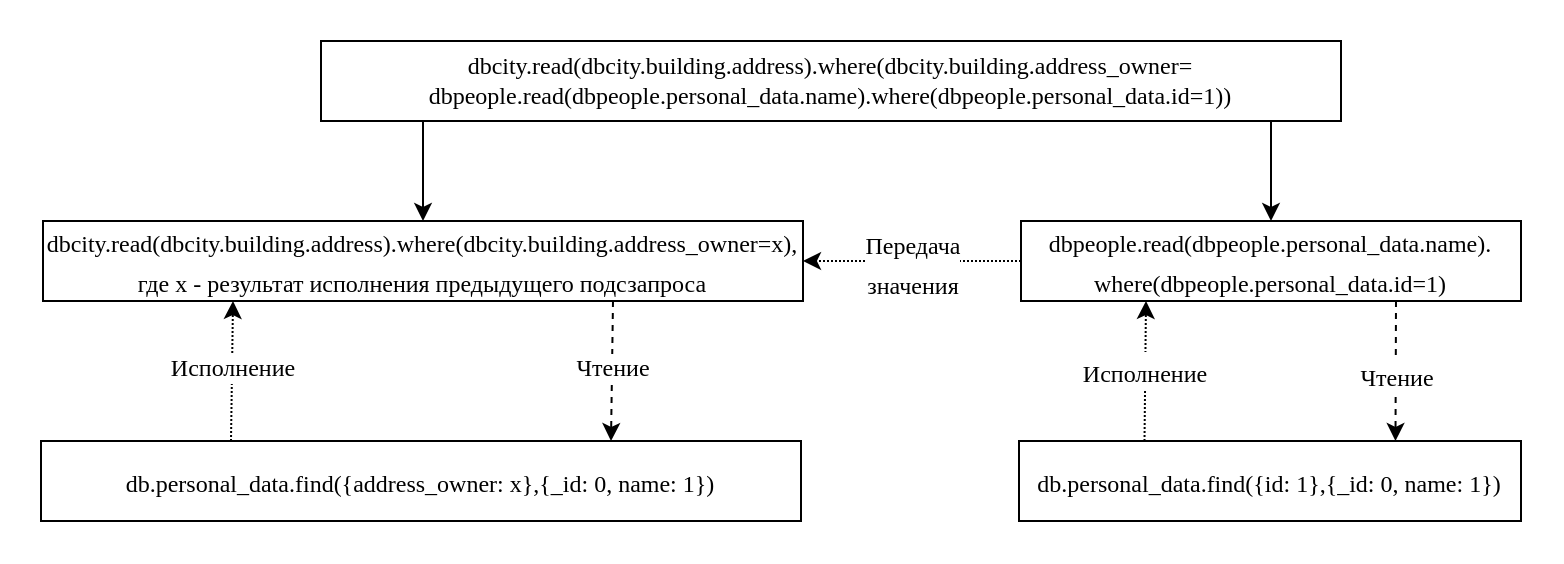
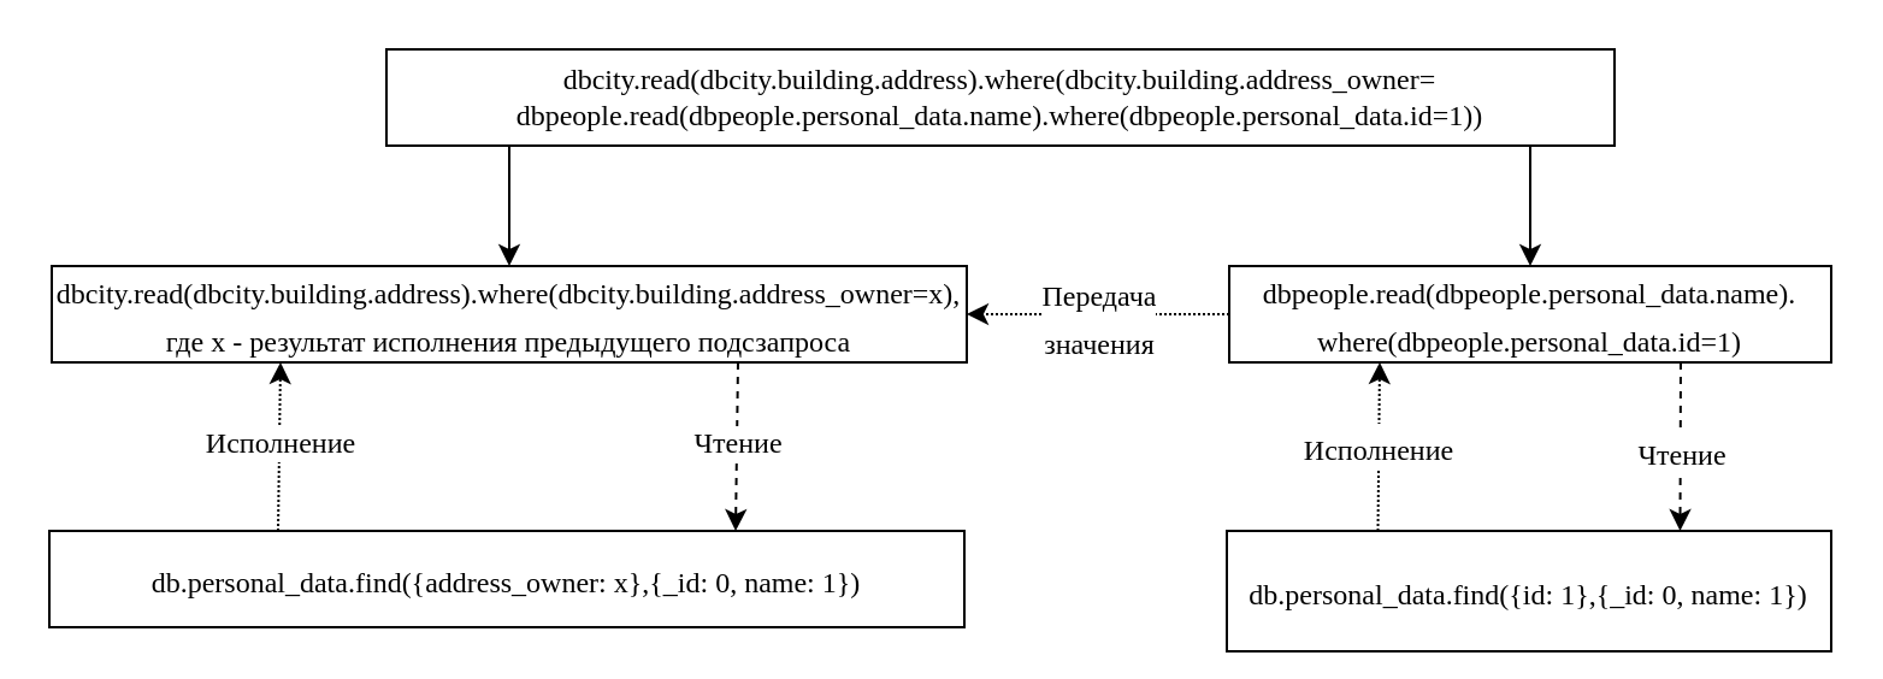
- <mxCell id="4" value="&lt;font style=&quot;font-size: 12px;&quot;&gt;db.&lt;span class=&quot;ezkurwreuab5ozgtqnkl&quot;&gt;&lt;span style=&quot;font-family: &amp;quot;Times New Roman&amp;quot;, serif;&quot; lang=&quot;EN-US&quot;&gt;personal&lt;/span&gt;&lt;/span&gt;&lt;span style=&quot;font-family: &amp;quot;Times New Roman&amp;quot;, serif;&quot; lang=&quot;EN-US&quot;&gt;_&lt;span class=&quot;ezkurwreuab5ozgtqnkl&quot;&gt;data&lt;/span&gt;&lt;/span&gt;&lt;span style=&quot;font-family: &amp;quot;Times New Roman&amp;quot;, serif;&quot; lang=&quot;EN-US&quot;&gt;.find({id: 1},{_id: 0, name: 1})&lt;/span&gt;&lt;/font&gt;" style="rounded=0;whiteSpace=wrap;html=1;fontFamily=Times New Roman;fontSize=16;" parent="1" vertex="1"><mxGeometry x="509" y="220" width="251" height="40" as="geometry" /></mxCell>
+ <mxCell id="4" value="&lt;font style=&quot;font-size: 12px;&quot;&gt;db.&lt;span class=&quot;ezkurwreuab5ozgtqnkl&quot;&gt;&lt;span style=&quot;font-family: &amp;quot;Times New Roman&amp;quot;, serif;&quot; lang=&quot;EN-US&quot;&gt;personal&lt;/span&gt;&lt;/span&gt;&lt;span style=&quot;font-family: &amp;quot;Times New Roman&amp;quot;, serif;&quot; lang=&quot;EN-US&quot;&gt;_&lt;span class=&quot;ezkurwreuab5ozgtqnkl&quot;&gt;data&lt;/span&gt;&lt;/span&gt;&lt;span style=&quot;font-family: &amp;quot;Times New Roman&amp;quot;, serif;&quot; lang=&quot;EN-US&quot;&gt;.find({id: 1},{_id: 0, name: 1})&lt;/span&gt;&lt;/font&gt;" style="rounded=0;whiteSpace=wrap;html=1;fontFamily=Times New Roman;fontSize=16;" parent="1" vertex="1"><mxGeometry x="509" y="220" width="251" height="50" as="geometry" /></mxCell>
